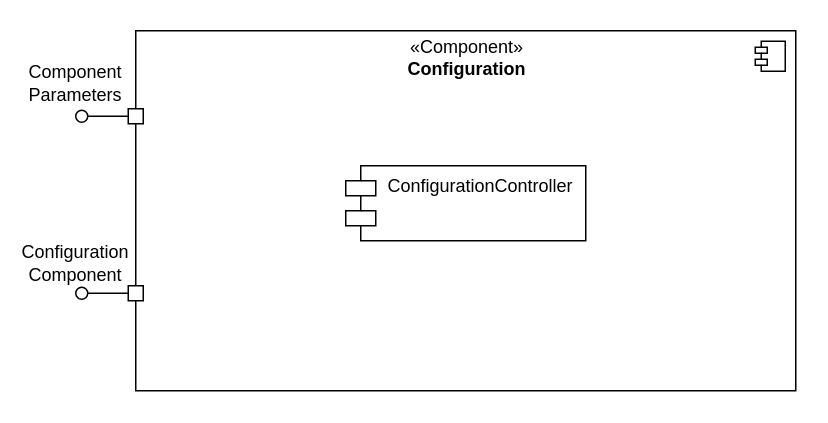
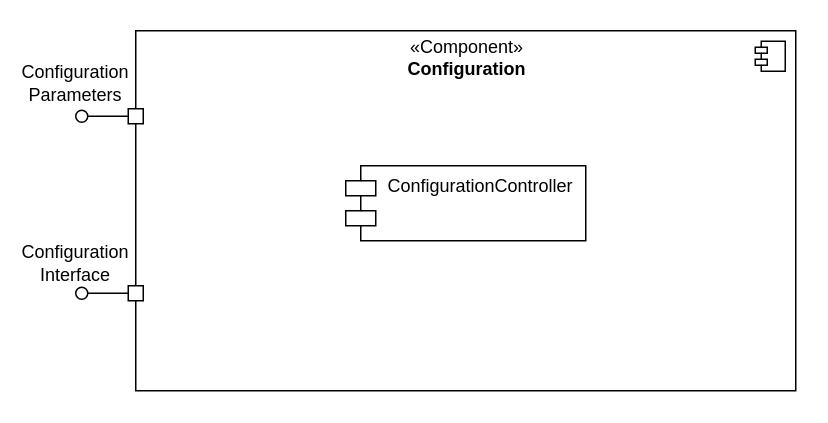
- <mxCell id="10" value="Component Parameters" style="text;html=1;align=center;verticalAlign=middle;whiteSpace=wrap;rounded=0;" parent="1" vertex="1"><mxGeometry x="20" y="40" width="60" height="30" as="geometry" /></mxCell>
+ <mxCell id="10" value="Configuration Parameters" style="text;html=1;align=center;verticalAlign=middle;whiteSpace=wrap;rounded=0;" parent="1" vertex="1"><mxGeometry x="20" y="40" width="60" height="30" as="geometry" /></mxCell>
- <mxCell id="11" value="Configuration Component" style="text;html=1;align=center;verticalAlign=middle;whiteSpace=wrap;rounded=0;" parent="1" vertex="1"><mxGeometry x="20" y="160" width="60" height="30" as="geometry" /></mxCell>
+ <mxCell id="11" value="Configuration Interface" style="text;html=1;align=center;verticalAlign=middle;whiteSpace=wrap;rounded=0;" parent="1" vertex="1"><mxGeometry x="20" y="160" width="60" height="30" as="geometry" /></mxCell>
